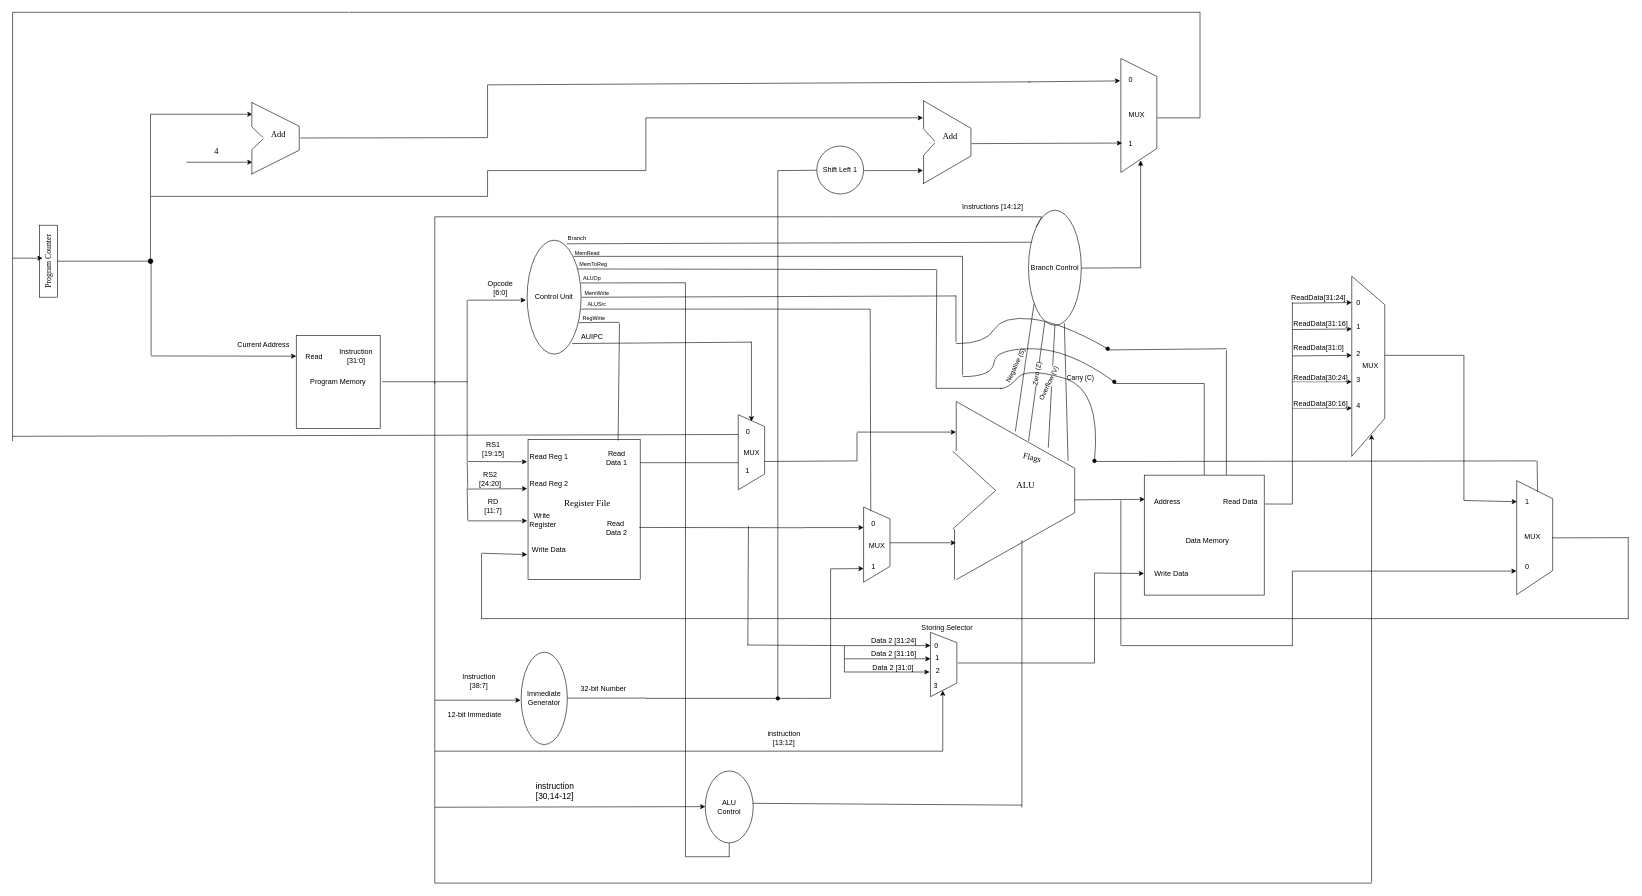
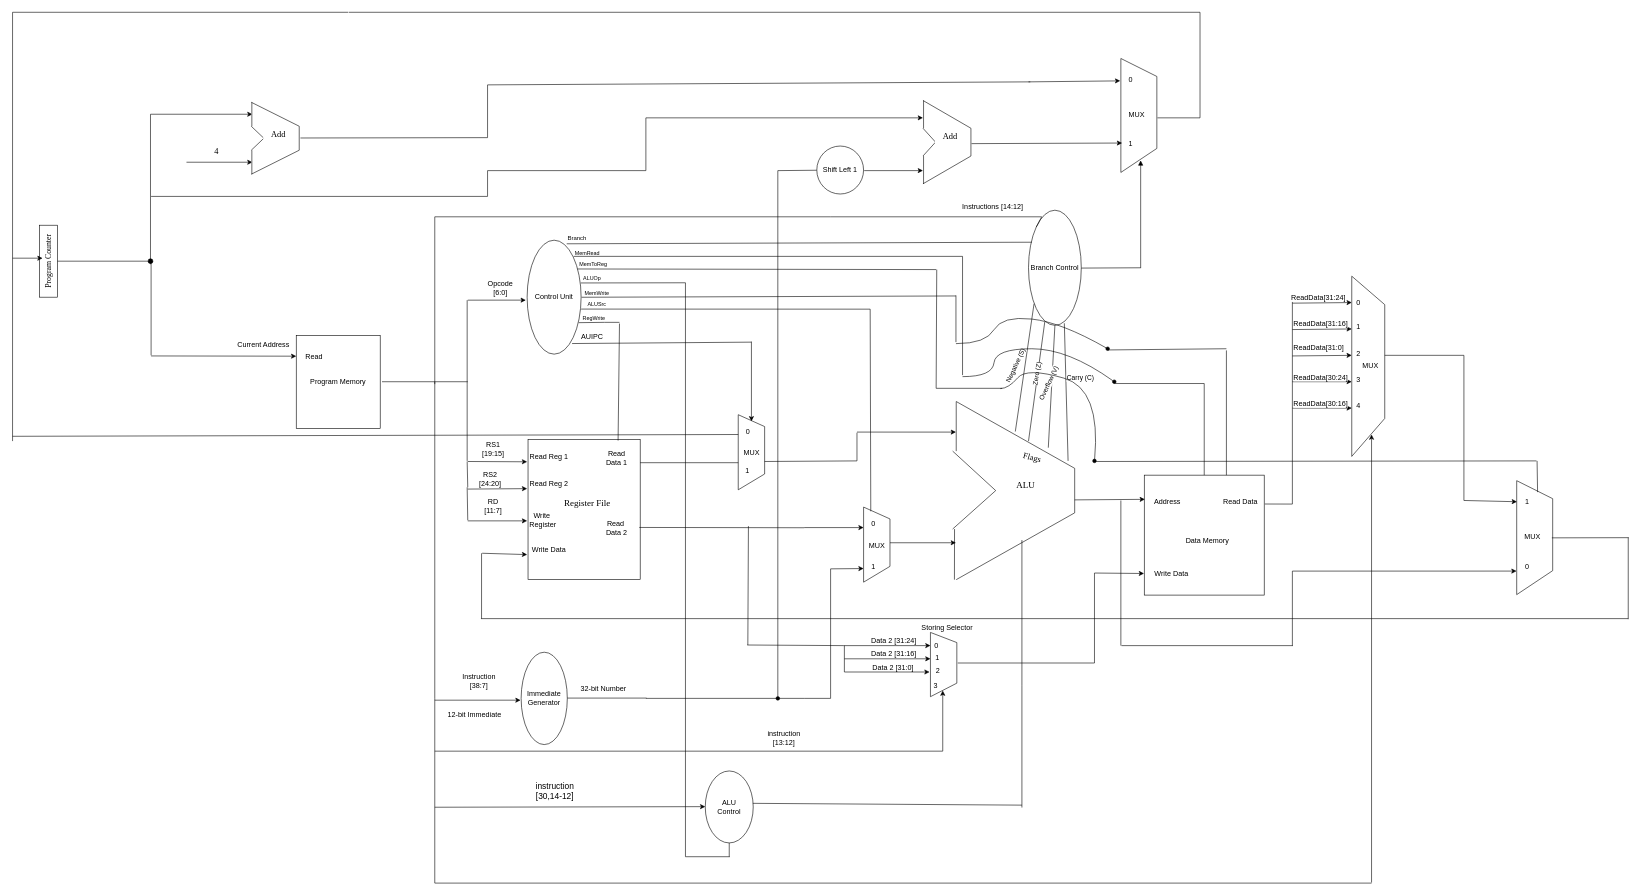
- <mxCell id="12" value="Instruction&lt;div&gt;[31:0]&lt;/div&gt;" style="text;html=1;align=center;verticalAlign=middle;whiteSpace=wrap;rounded=0;" parent="1" vertex="1"><mxGeometry x="563" y="579" width="60" height="30" as="geometry" /></mxCell>
